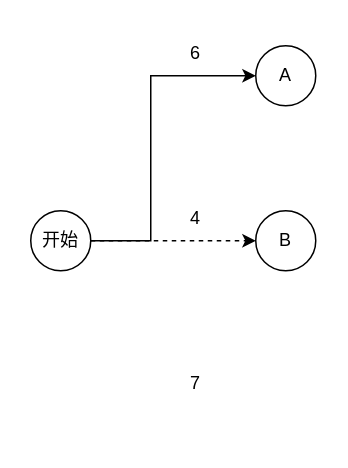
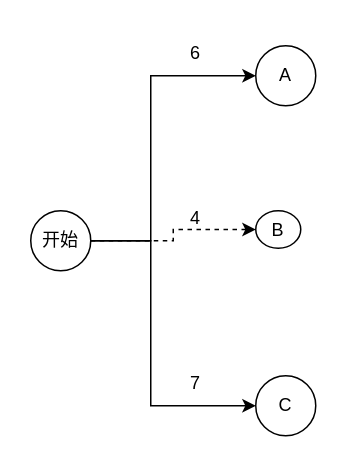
- <mxCell id="4" value="B" style="ellipse;whiteSpace=wrap;html=1;aspect=fixed;" vertex="1" parent="1"><mxGeometry x="170" y="140" width="40" height="40" as="geometry" /></mxCell>
+ <mxCell id="4" value="B" style="ellipse;whiteSpace=wrap;html=1;aspect=fixed;" vertex="1" parent="1"><mxGeometry x="170" y="140" width="30" height="25" as="geometry" /></mxCell>
+ <mxCell id="7" style="edgeStyle=orthogonalEdgeStyle;rounded=0;orthogonalLoop=1;jettySize=auto;html=1;" edge="1" parent="1" source="8" target="3"><mxGeometry relative="1" as="geometry"><Array as="points"><mxPoint x="100" y="160" /><mxPoint x="100" y="270" /></Array></mxGeometry></mxCell>
+ <mxCell id="3" value="C" style="ellipse;whiteSpace=wrap;html=1;aspect=fixed;" vertex="1" parent="1"><mxGeometry x="170" y="250" width="40" height="40" as="geometry" /></mxCell>
